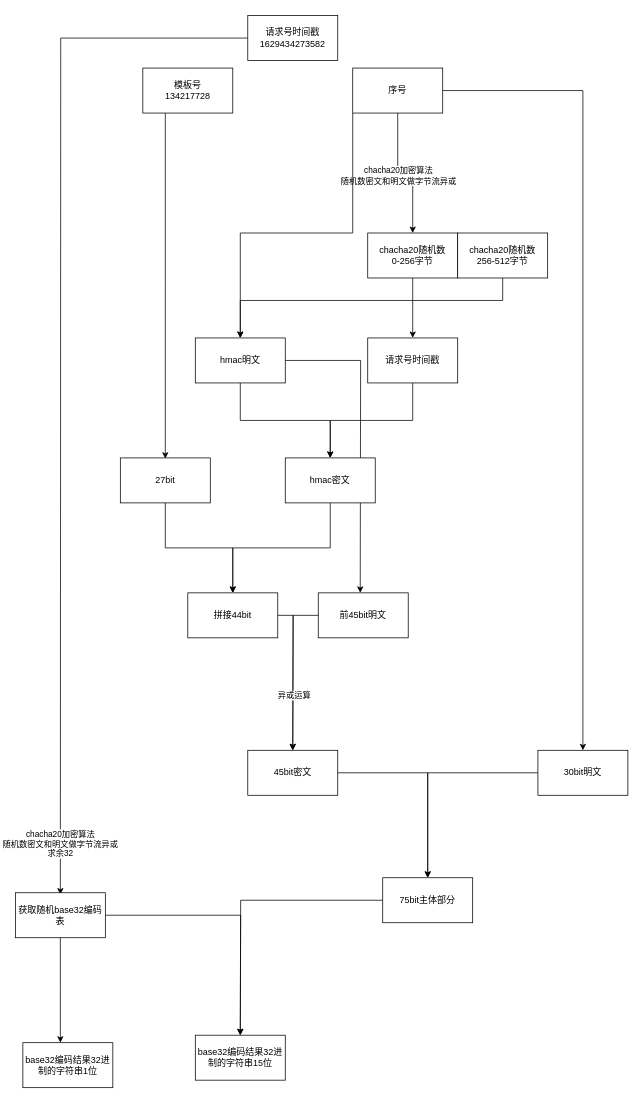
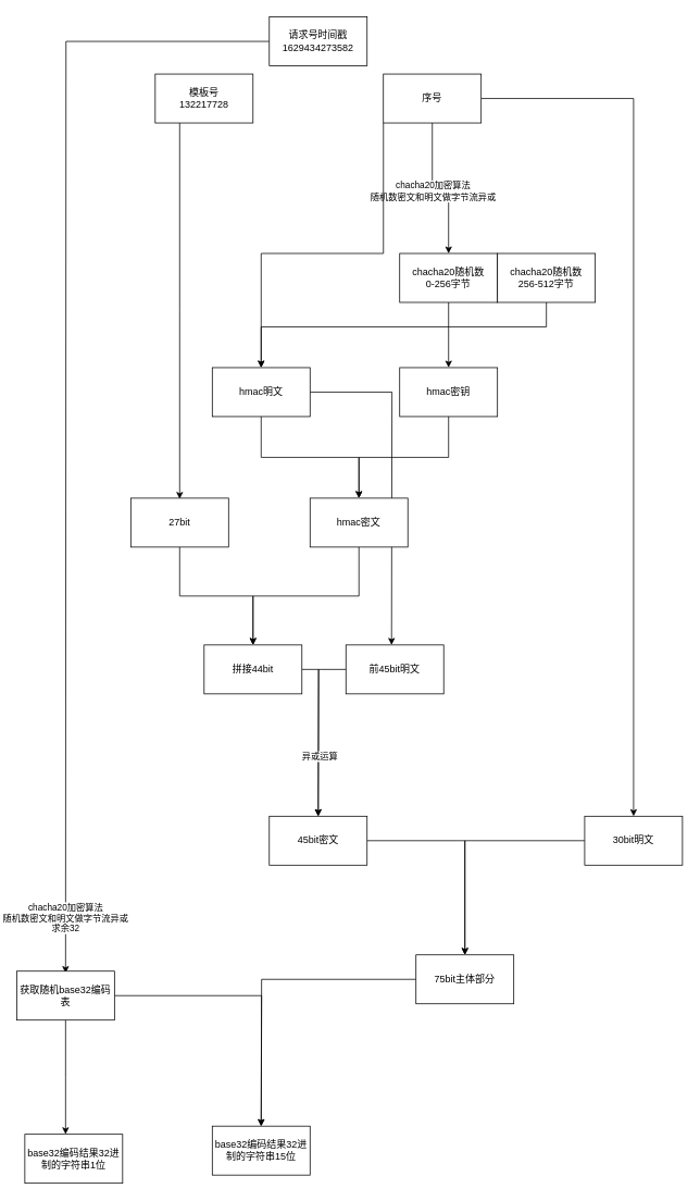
- <mxCell id="3" value="模板号&lt;br&gt;134217728" style="rounded=0;whiteSpace=wrap;html=1;" vertex="1" parent="1"><mxGeometry x="190" y="90" width="120" height="60" as="geometry" /></mxCell>
+ <mxCell id="3" value="模板号&lt;br&gt;132217728" style="rounded=0;whiteSpace=wrap;html=1;" vertex="1" parent="1"><mxGeometry x="190" y="90" width="120" height="60" as="geometry" /></mxCell>
- <mxCell id="20" value="请求号时间戳" style="whiteSpace=wrap;html=1;rounded=0;" vertex="1" parent="1"><mxGeometry x="490" y="450" width="120" height="60" as="geometry" /></mxCell>
+ <mxCell id="20" value="hmac密钥" style="whiteSpace=wrap;html=1;rounded=0;" vertex="1" parent="1"><mxGeometry x="490" y="450" width="120" height="60" as="geometry" /></mxCell>
